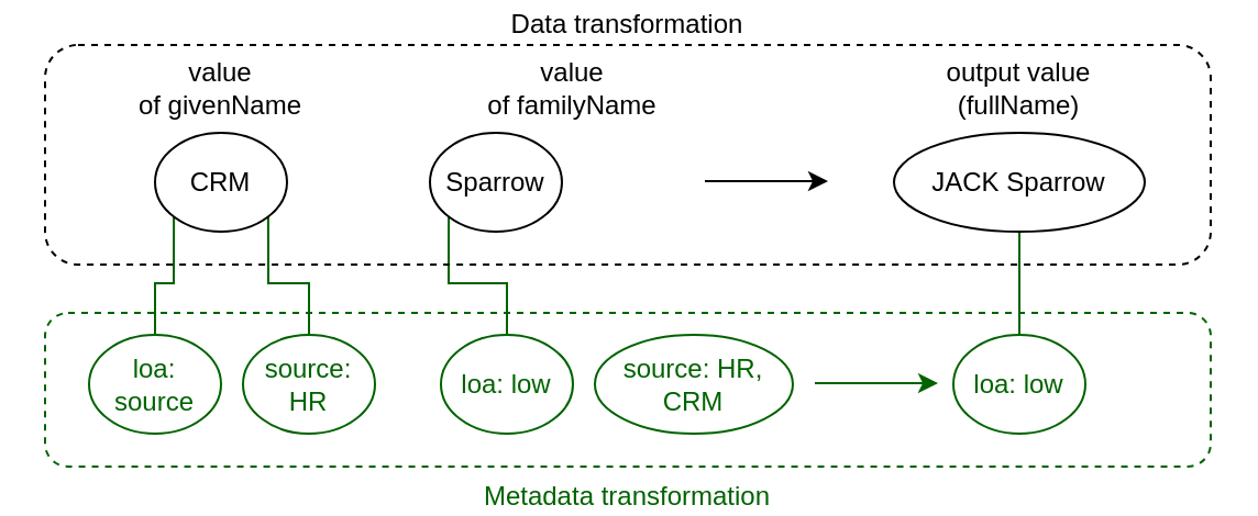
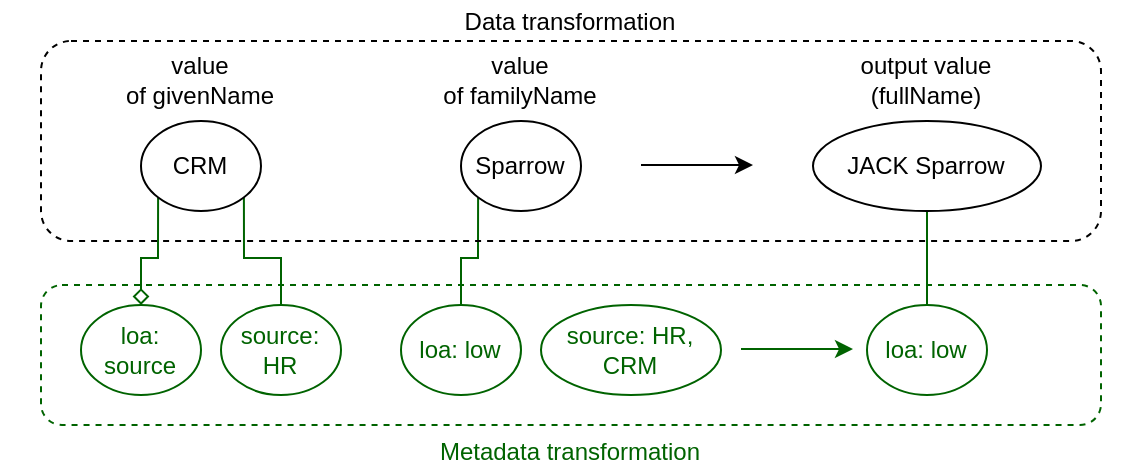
- <mxCell id="6" value="Sparrow" style="ellipse;whiteSpace=wrap;html=1;" parent="1" vertex="1"><mxGeometry x="195" y="60" width="60" height="45" as="geometry" /></mxCell>
+ <mxCell id="6" value="Sparrow" style="ellipse;whiteSpace=wrap;html=1;" parent="1" vertex="1"><mxGeometry x="230" y="60" width="60" height="45" as="geometry" /></mxCell>
- <mxCell id="2" style="edgeStyle=orthogonalEdgeStyle;orthogonalLoop=1;jettySize=auto;html=1;exitX=0;exitY=1;exitDx=0;exitDy=0;entryX=0.5;entryY=0;entryDx=0;entryDy=0;fontColor=#006300;endArrow=none;endFill=0;strokeColor=#006300;rounded=0;" edge="1" parent="1" source="4" target="13"><mxGeometry relative="1" as="geometry" /></mxCell>
+ <mxCell id="2" style="edgeStyle=orthogonalEdgeStyle;orthogonalLoop=1;jettySize=auto;html=1;exitX=0;exitY=1;exitDx=0;exitDy=0;entryX=0.5;entryY=0;entryDx=0;entryDy=0;fontColor=#006300;endArrow=diamond;endFill=0;strokeColor=#006300;rounded=0;" edge="1" parent="1" source="4" target="13"><mxGeometry relative="1" as="geometry" /></mxCell>
